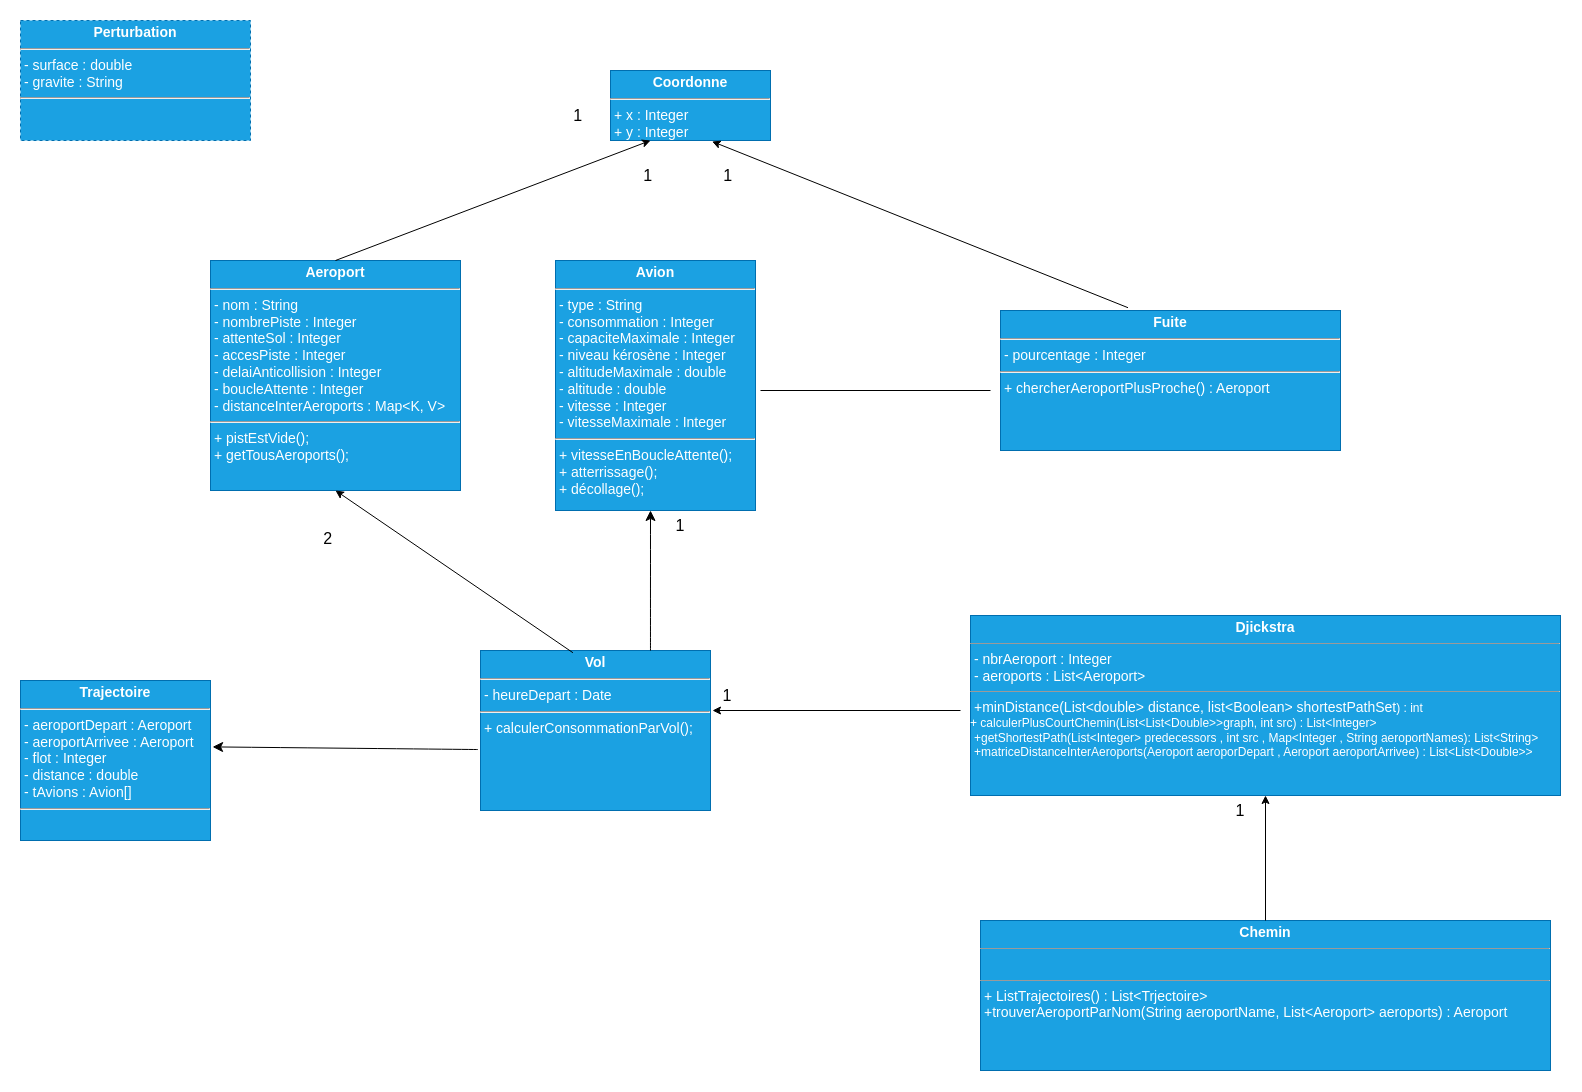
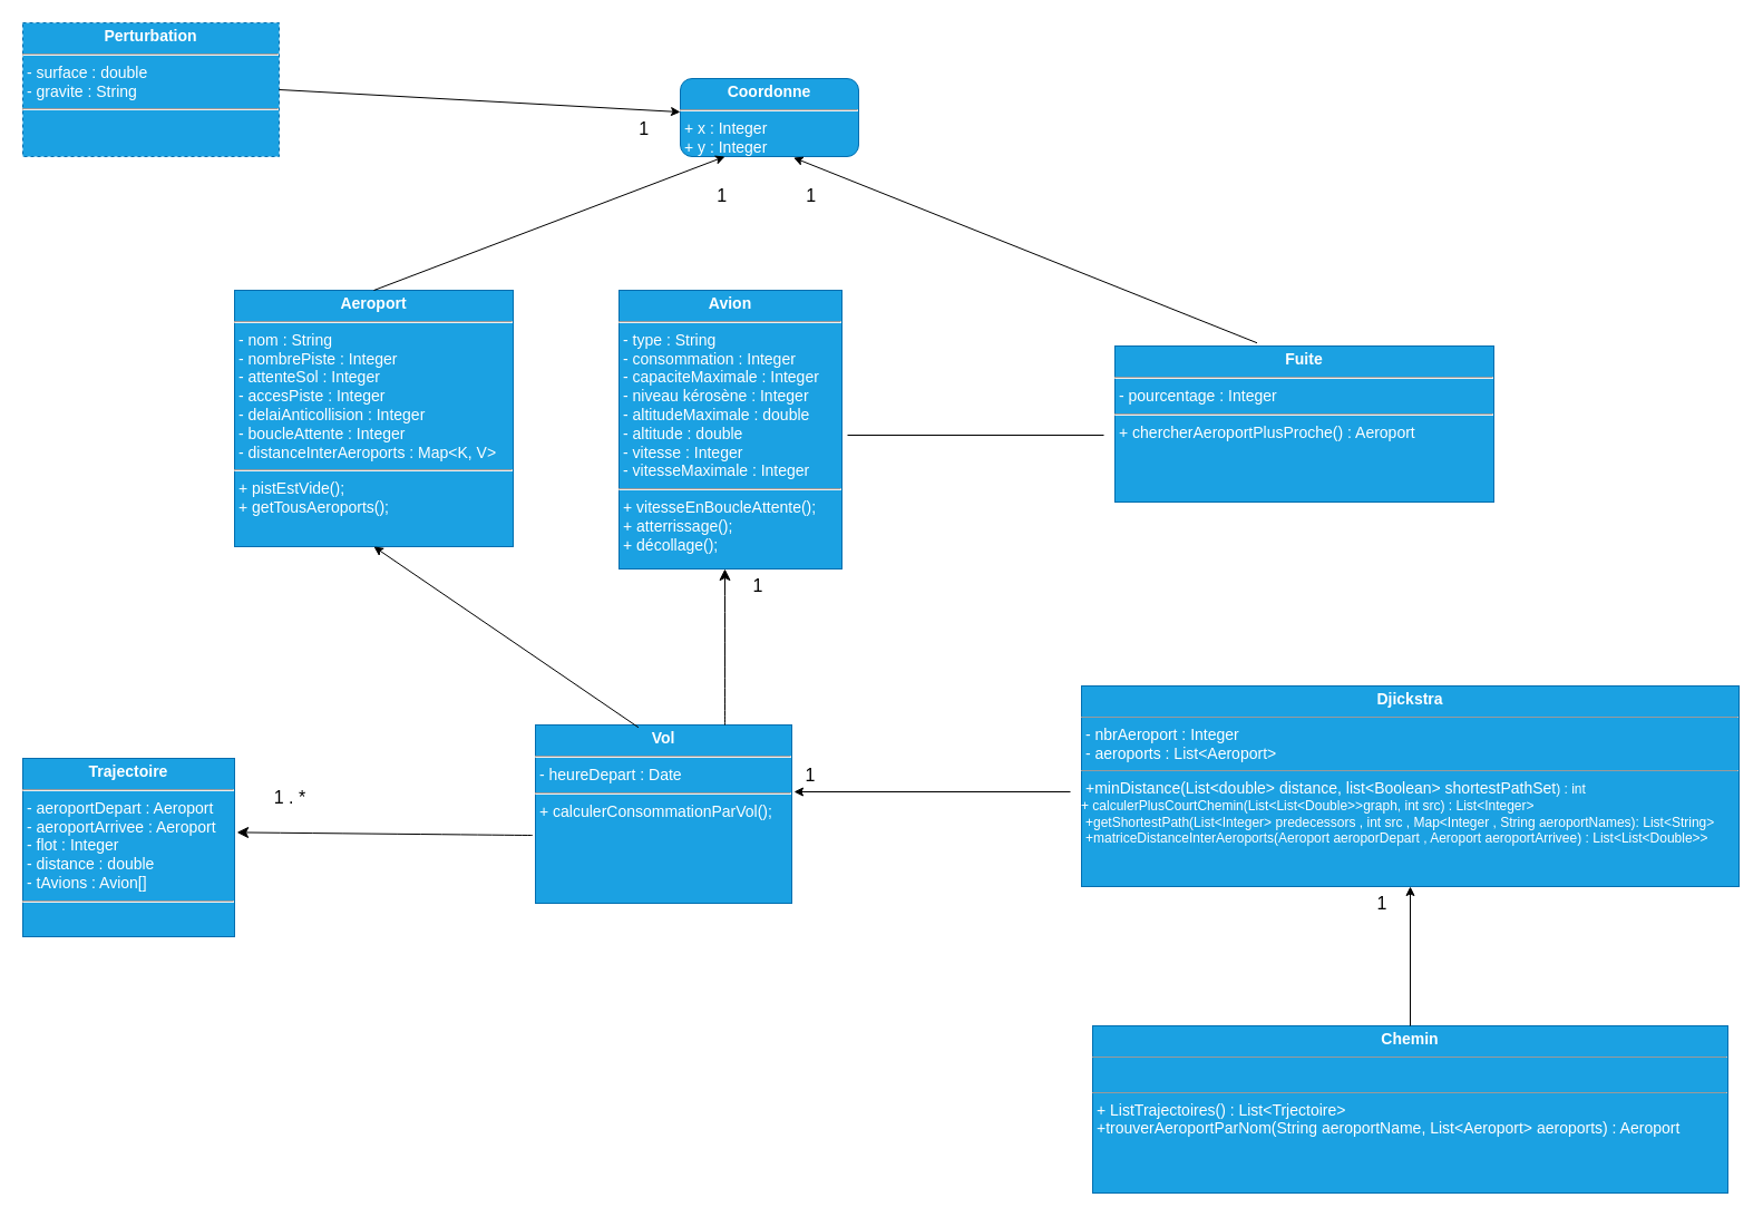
+ <mxCell id="21" value="" style="endArrow=classic;html=1;rounded=0;exitX=1;exitY=0.5;exitDx=0;exitDy=0;entryX=0;entryY=0.429;entryDx=0;entryDy=0;entryPerimeter=0;" parent="1" source="19" target="4" edge="1"><mxGeometry width="50" height="50" relative="1" as="geometry"><mxPoint x="70" y="610" as="sourcePoint" /><mxPoint x="600" y="105" as="targetPoint" /></mxGeometry></mxCell>
- <mxCell id="4" value="&lt;p style=&quot;margin: 4px 0px 0px; text-align: center; font-size: 14px;&quot;&gt;&lt;b style=&quot;font-size: 14px;&quot;&gt;Coordonne&lt;/b&gt;&lt;/p&gt;&lt;hr style=&quot;font-size: 14px;&quot;&gt;&lt;p style=&quot;margin: 0px 0px 0px 4px; font-size: 14px;&quot;&gt;+ x : Integer&lt;/p&gt;&lt;p style=&quot;margin: 0px 0px 0px 4px; font-size: 14px;&quot;&gt;+ y : Integer&lt;/p&gt;&lt;hr style=&quot;font-size: 14px;&quot;&gt;&lt;p style=&quot;margin: 0px 0px 0px 4px; font-size: 14px;&quot;&gt;&lt;br style=&quot;font-size: 14px;&quot;&gt;&lt;/p&gt;" style="verticalAlign=top;align=left;overflow=fill;fontSize=14;fontFamily=Helvetica;html=1;labelBackgroundColor=none;strokeColor=#006EAF;fillColor=#1ba1e2;fontColor=#ffffff;" parent="1" vertex="1"><mxGeometry x="610" y="70" width="160" height="70" as="geometry" /></mxCell>
+ <mxCell id="4" value="&lt;p style=&quot;margin: 4px 0px 0px; text-align: center; font-size: 14px;&quot;&gt;&lt;b style=&quot;font-size: 14px;&quot;&gt;Coordonne&lt;/b&gt;&lt;/p&gt;&lt;hr style=&quot;font-size: 14px;&quot;&gt;&lt;p style=&quot;margin: 0px 0px 0px 4px; font-size: 14px;&quot;&gt;+ x : Integer&lt;/p&gt;&lt;p style=&quot;margin: 0px 0px 0px 4px; font-size: 14px;&quot;&gt;+ y : Integer&lt;/p&gt;&lt;hr style=&quot;font-size: 14px;&quot;&gt;&lt;p style=&quot;margin: 0px 0px 0px 4px; font-size: 14px;&quot;&gt;&lt;br style=&quot;font-size: 14px;&quot;&gt;&lt;/p&gt;" style="verticalAlign=top;align=left;overflow=fill;fontSize=14;fontFamily=Helvetica;html=1;labelBackgroundColor=none;strokeColor=#006EAF;fillColor=#1ba1e2;fontColor=#ffffff;rounded=1;" parent="1" vertex="1"><mxGeometry x="610" y="70" width="160" height="70" as="geometry" /></mxCell>
- <mxCell id="27" value="2&amp;nbsp;" style="text;strokeColor=none;fillColor=none;html=1;align=center;verticalAlign=middle;whiteSpace=wrap;rounded=0;fontSize=16;" vertex="1" parent="1"><mxGeometry x="300" y="510" width="60" height="55" as="geometry" /></mxCell>
+ <mxCell id="11" value="1 . *" style="text;strokeColor=none;fillColor=none;html=1;align=center;verticalAlign=middle;whiteSpace=wrap;rounded=0;fontSize=16;" parent="1" vertex="1"><mxGeometry x="230" y="700" width="60" height="30" as="geometry" /></mxCell>
